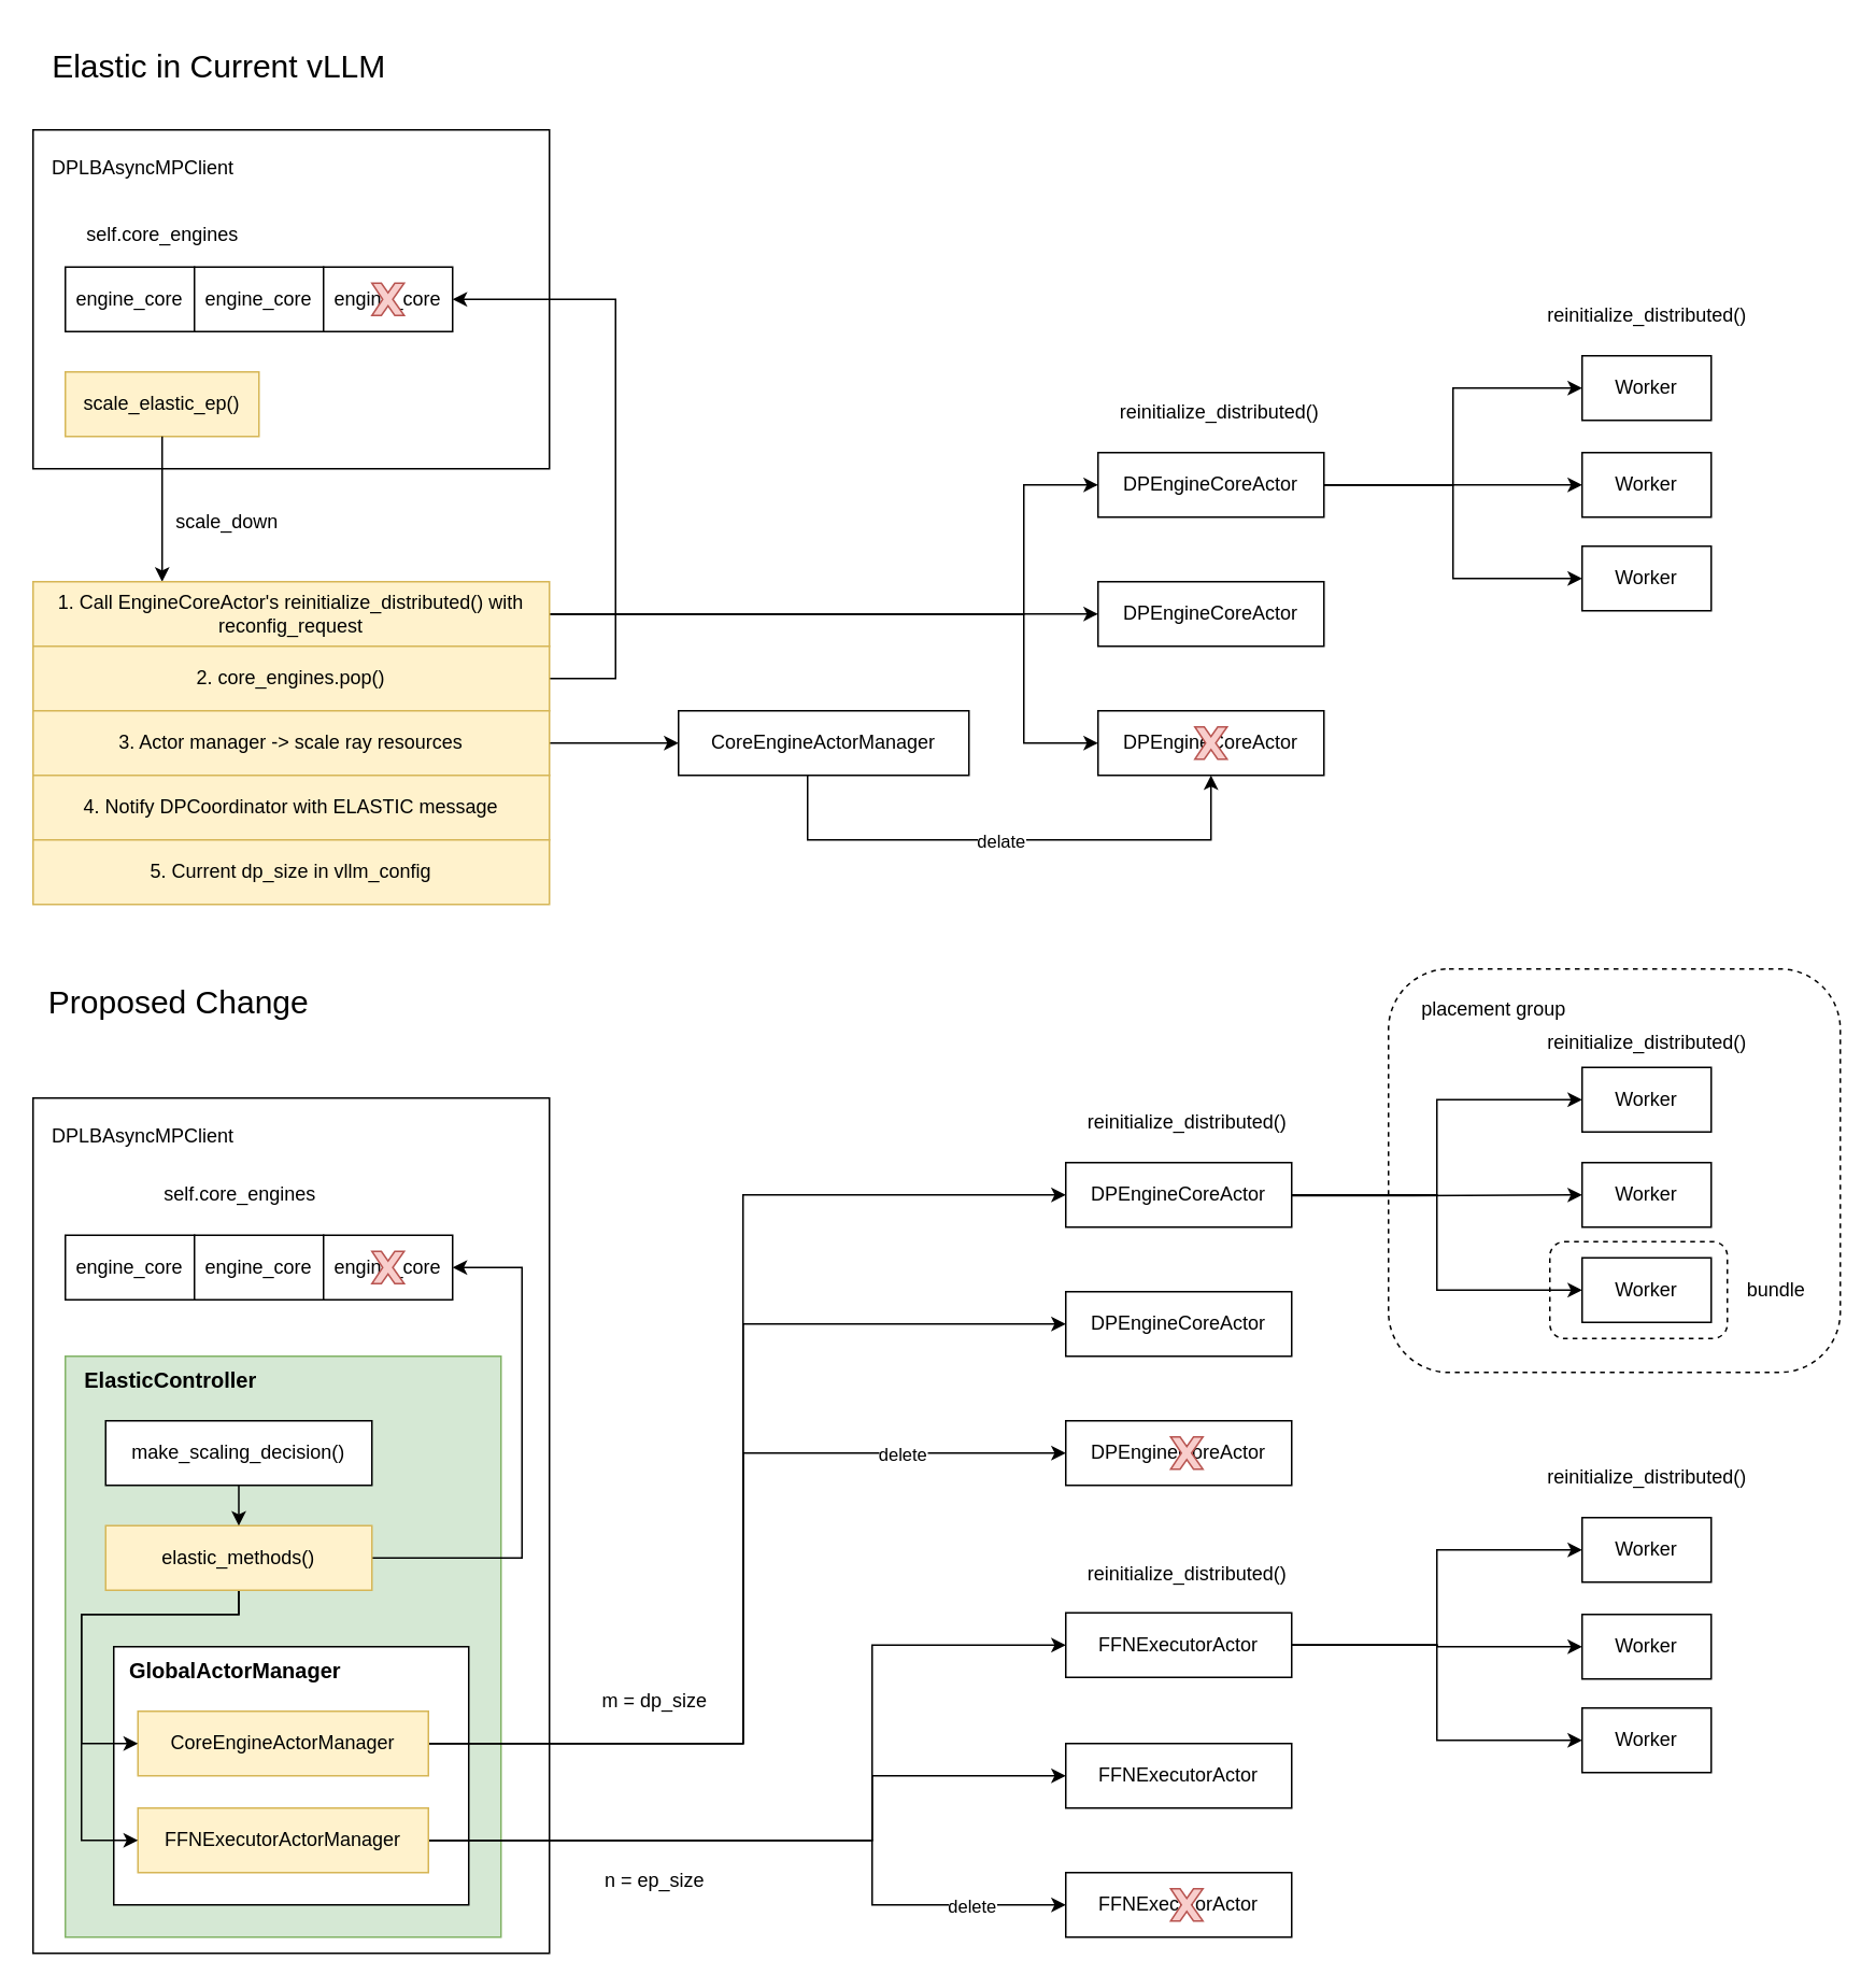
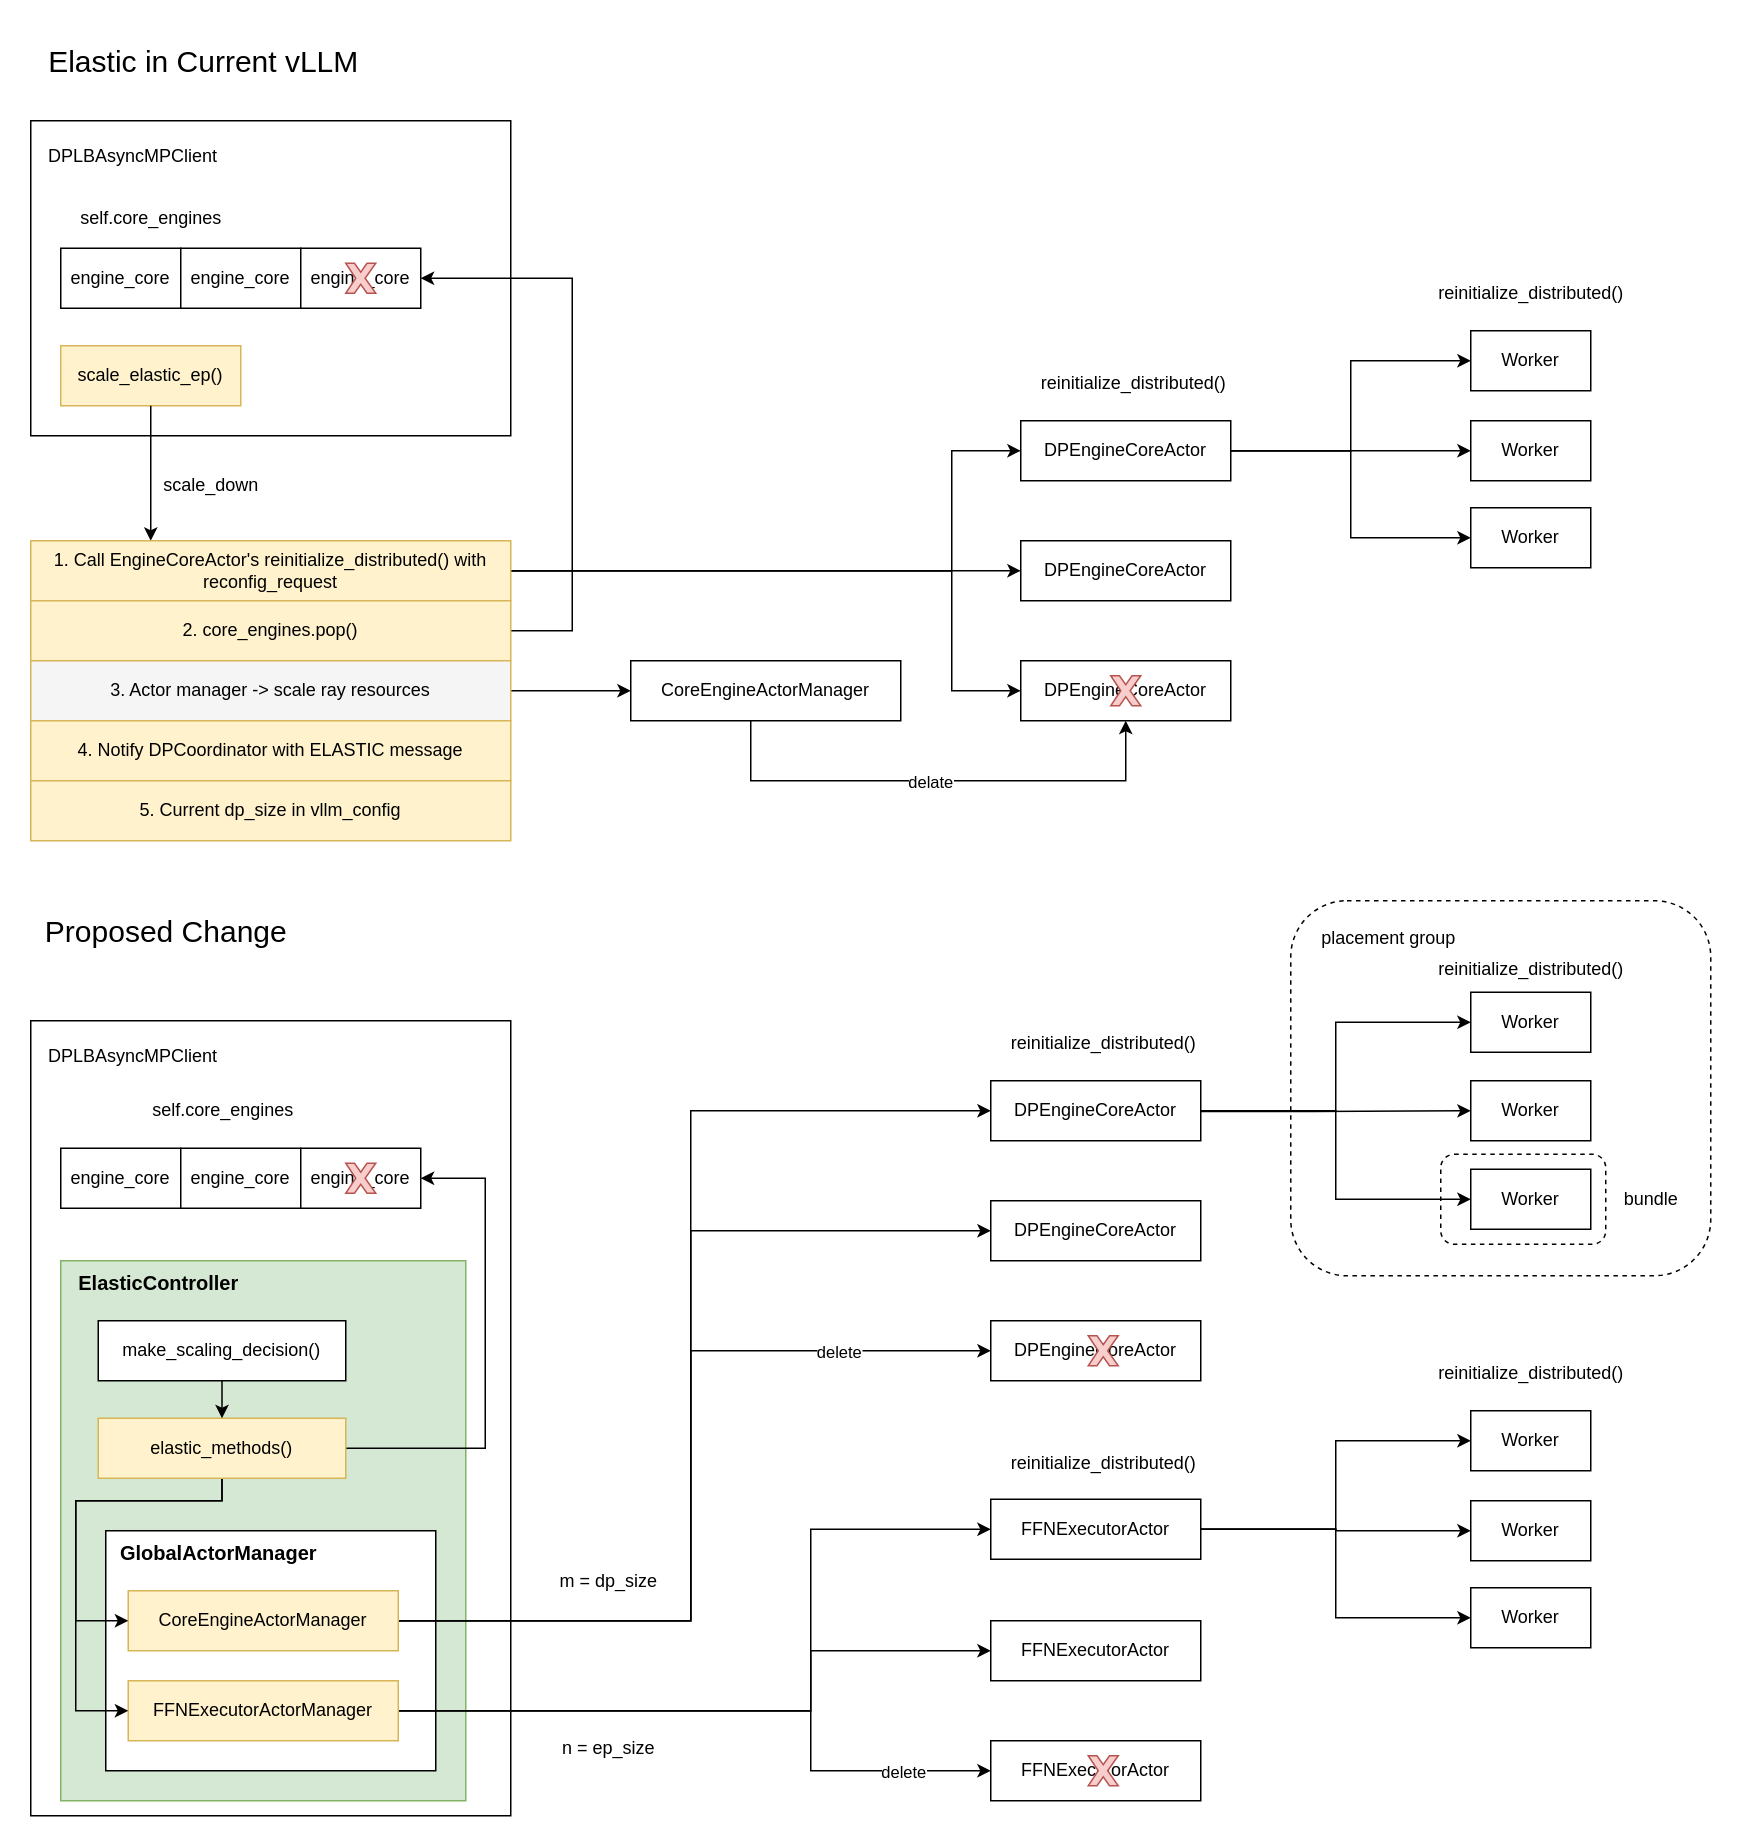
- <mxCell id="21" value="3. Actor manager -&amp;gt; scale ray resources" style="rounded=0;whiteSpace=wrap;html=1;fillColor=#fff2cc;strokeColor=#d6b656;" vertex="1" parent="1"><mxGeometry x="20" y="440" width="320" height="40" as="geometry" /></mxCell>
+ <mxCell id="21" value="3. Actor manager -&amp;gt; scale ray resources" style="rounded=0;whiteSpace=wrap;html=1;fillColor=#f5f5f5;strokeColor=#d6b656;" vertex="1" parent="1"><mxGeometry x="20" y="440" width="320" height="40" as="geometry" /></mxCell>
